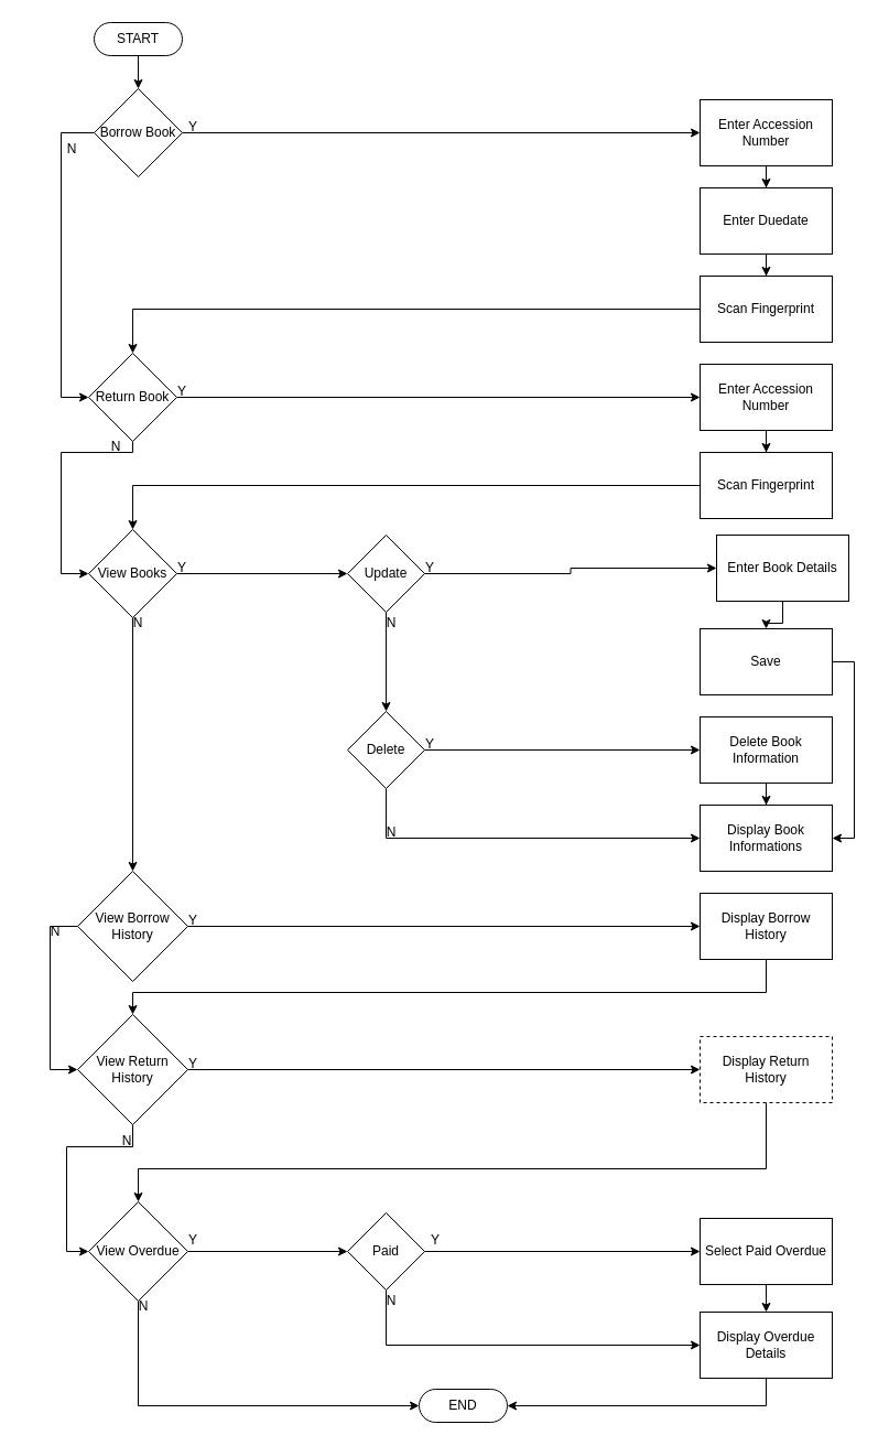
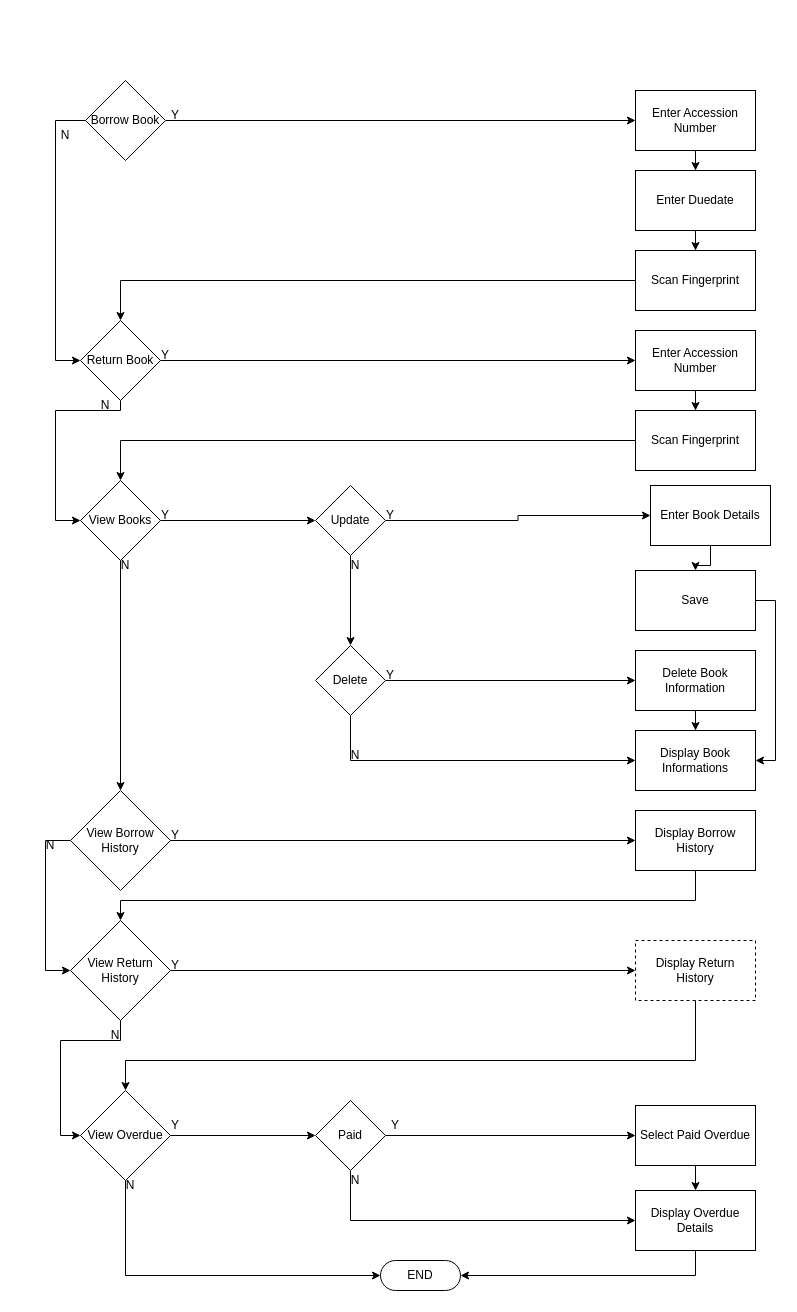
- <mxCell id="3" value="START" style="html=1;dashed=0;whiteSpace=wrap;shape=mxgraph.dfd.start" parent="1" vertex="1"><mxGeometry x="85" y="20" width="80" height="30" as="geometry" /></mxCell>
- <mxCell id="2" style="edgeStyle=orthogonalEdgeStyle;rounded=0;orthogonalLoop=1;jettySize=auto;html=1;" parent="1" source="3" target="6" edge="1"><mxGeometry relative="1" as="geometry" /></mxCell>
